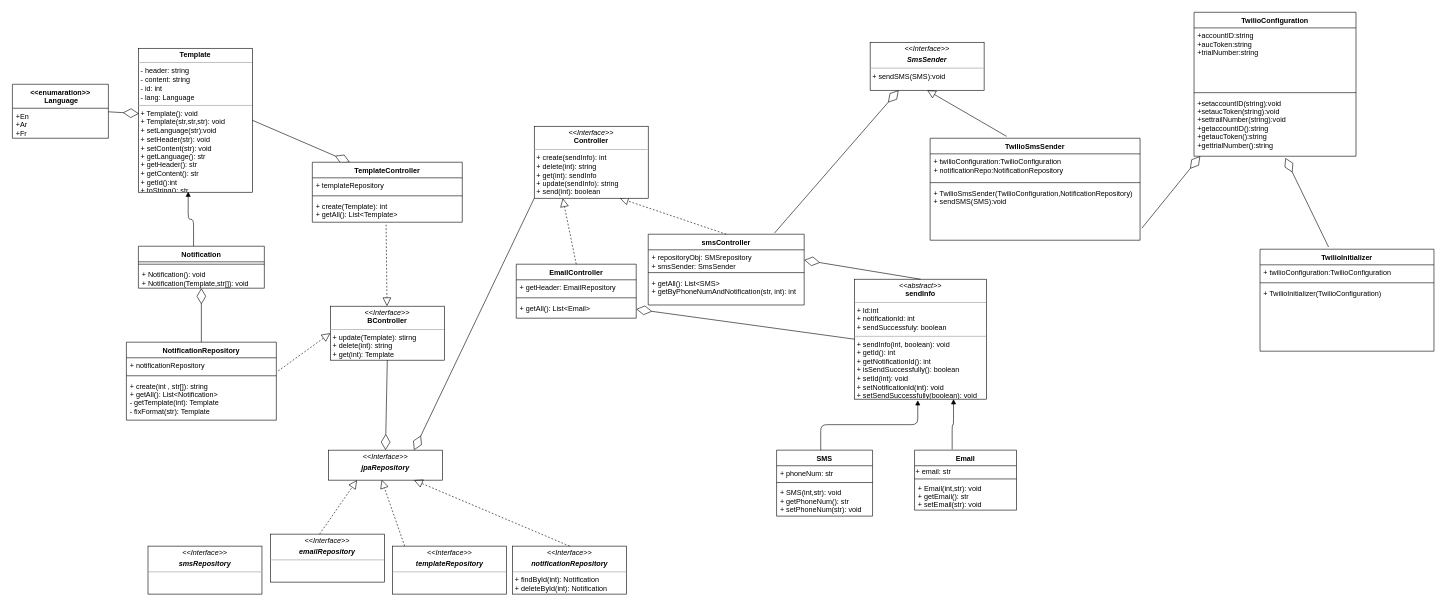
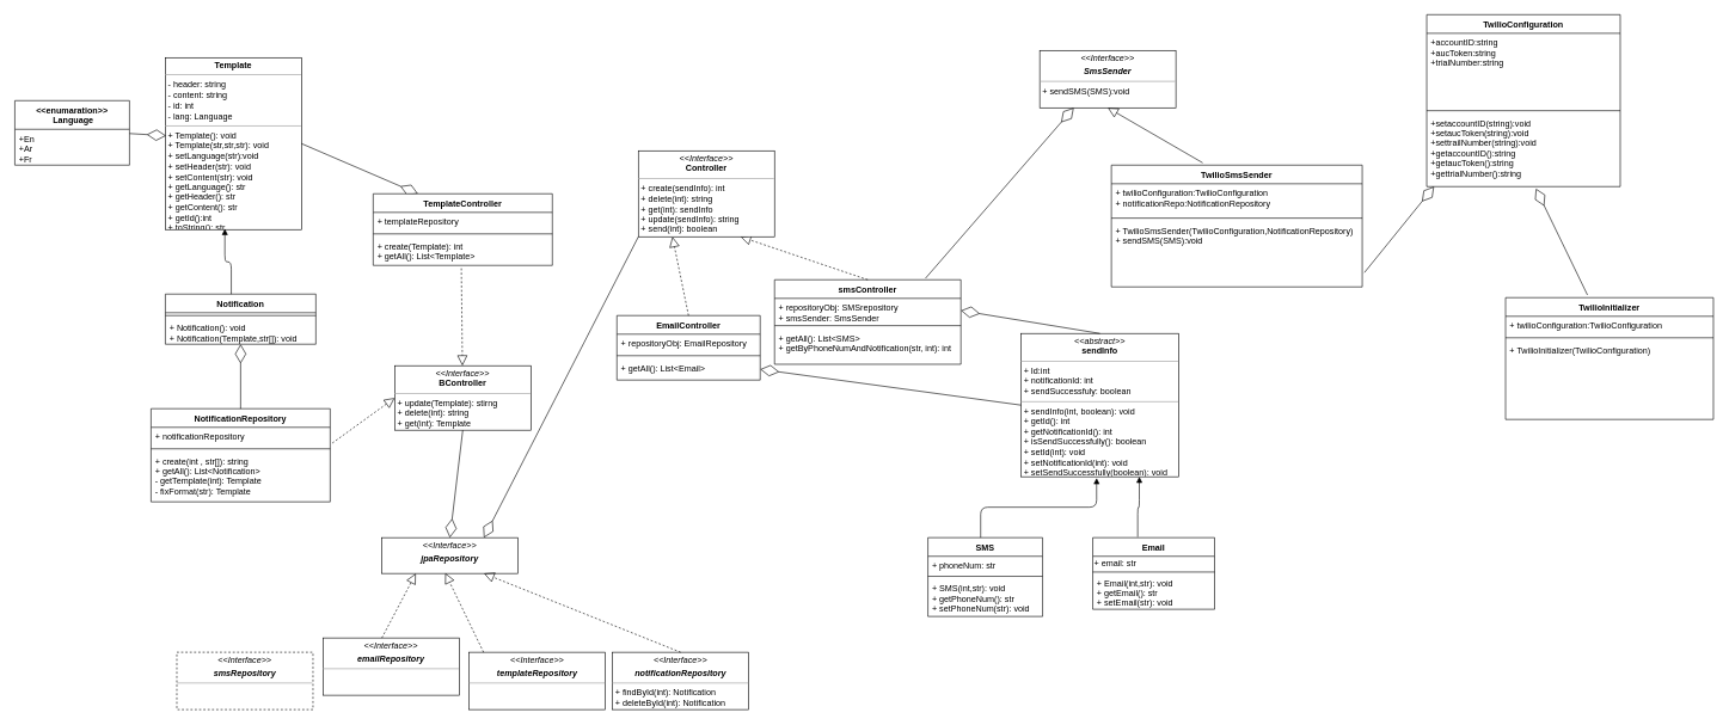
- <mxCell id="32" value="+ getHeader: EmailRepository" style="text;strokeColor=none;fillColor=none;align=left;verticalAlign=top;spacingLeft=4;spacingRight=4;overflow=hidden;rotatable=0;points=[[0,0.5],[1,0.5]];portConstraint=eastwest;" parent="31" vertex="1"><mxGeometry y="26" width="200" height="26" as="geometry" /></mxCell>
+ <mxCell id="32" value="+ repositoryObj: EmailRepository" style="text;strokeColor=none;fillColor=none;align=left;verticalAlign=top;spacingLeft=4;spacingRight=4;overflow=hidden;rotatable=0;points=[[0,0.5],[1,0.5]];portConstraint=eastwest;" parent="31" vertex="1"><mxGeometry y="26" width="200" height="26" as="geometry" /></mxCell>
- <mxCell id="2" value="&lt;p style=&quot;margin: 0px ; margin-top: 4px ; text-align: center&quot;&gt;&lt;i&gt;&amp;lt;&amp;lt;Interface&amp;gt;&amp;gt;&lt;/i&gt;&lt;/p&gt;&lt;p style=&quot;margin: 0px ; margin-top: 4px ; text-align: center&quot;&gt;&lt;i&gt;&lt;b&gt;jpaRepository&lt;/b&gt;&lt;/i&gt;&lt;br&gt;&lt;/p&gt;&lt;p style=&quot;margin: 0px ; margin-left: 4px&quot;&gt;&lt;br&gt;&lt;/p&gt;&lt;hr size=&quot;1&quot;&gt;&lt;p style=&quot;margin: 0px ; margin-left: 4px&quot;&gt;&lt;br&gt;&lt;/p&gt;" style="verticalAlign=top;align=left;overflow=fill;fontSize=12;fontFamily=Helvetica;html=1;" parent="1" vertex="1"><mxGeometry x="546.98" y="750" width="190" height="50" as="geometry" /></mxCell>
+ <mxCell id="2" value="&lt;p style=&quot;margin: 0px ; margin-top: 4px ; text-align: center&quot;&gt;&lt;i&gt;&amp;lt;&amp;lt;Interface&amp;gt;&amp;gt;&lt;/i&gt;&lt;/p&gt;&lt;p style=&quot;margin: 0px ; margin-top: 4px ; text-align: center&quot;&gt;&lt;i&gt;&lt;b&gt;jpaRepository&lt;/b&gt;&lt;/i&gt;&lt;br&gt;&lt;/p&gt;&lt;p style=&quot;margin: 0px ; margin-left: 4px&quot;&gt;&lt;br&gt;&lt;/p&gt;&lt;hr size=&quot;1&quot;&gt;&lt;p style=&quot;margin: 0px ; margin-left: 4px&quot;&gt;&lt;br&gt;&lt;/p&gt;" style="verticalAlign=top;align=left;overflow=fill;fontSize=12;fontFamily=Helvetica;html=1;" parent="1" vertex="1"><mxGeometry x="531.98" y="750" width="190" height="50" as="geometry" /></mxCell>
- <mxCell id="41" value="&lt;p style=&quot;margin: 0px ; margin-top: 4px ; text-align: center&quot;&gt;&lt;i&gt;&amp;lt;&amp;lt;Interface&amp;gt;&amp;gt;&lt;/i&gt;&lt;/p&gt;&lt;p style=&quot;margin: 0px ; margin-top: 4px ; text-align: center&quot;&gt;&lt;i&gt;&lt;b&gt;smsRepository&lt;/b&gt;&lt;/i&gt;&lt;/p&gt;&lt;hr size=&quot;1&quot;&gt;&lt;p style=&quot;margin: 0px ; margin-left: 4px&quot;&gt;&lt;br&gt;&lt;/p&gt;" style="verticalAlign=top;align=left;overflow=fill;fontSize=12;fontFamily=Helvetica;html=1;" parent="1" vertex="1"><mxGeometry x="246.01" y="910" width="190" height="80" as="geometry" /></mxCell>
+ <mxCell id="41" value="&lt;p style=&quot;margin: 0px ; margin-top: 4px ; text-align: center&quot;&gt;&lt;i&gt;&amp;lt;&amp;lt;Interface&amp;gt;&amp;gt;&lt;/i&gt;&lt;/p&gt;&lt;p style=&quot;margin: 0px ; margin-top: 4px ; text-align: center&quot;&gt;&lt;i&gt;&lt;b&gt;smsRepository&lt;/b&gt;&lt;/i&gt;&lt;/p&gt;&lt;hr size=&quot;1&quot;&gt;&lt;p style=&quot;margin: 0px ; margin-left: 4px&quot;&gt;&lt;br&gt;&lt;/p&gt;" style="verticalAlign=top;align=left;overflow=fill;fontSize=12;fontFamily=Helvetica;html=1;dashed=1;" parent="1" vertex="1"><mxGeometry x="246.01" y="910" width="190" height="80" as="geometry" /></mxCell>
